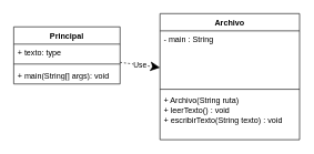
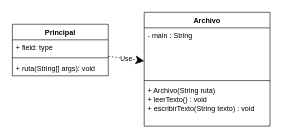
- <mxCell id="7" value="+ texto: type" style="text;strokeColor=none;fillColor=none;align=left;verticalAlign=top;spacingLeft=4;spacingRight=4;overflow=hidden;rotatable=0;points=[[0,0.5],[1,0.5]];portConstraint=eastwest;whiteSpace=wrap;html=1;" vertex="1" parent="6"><mxGeometry y="26" width="160" height="26" as="geometry" /></mxCell>
+ <mxCell id="7" value="+ field: type" style="text;strokeColor=none;fillColor=none;align=left;verticalAlign=top;spacingLeft=4;spacingRight=4;overflow=hidden;rotatable=0;points=[[0,0.5],[1,0.5]];portConstraint=eastwest;whiteSpace=wrap;html=1;" vertex="1" parent="6"><mxGeometry y="26" width="160" height="26" as="geometry" /></mxCell>
- <mxCell id="9" value="+ main(String[] args): void" style="text;strokeColor=none;fillColor=none;align=left;verticalAlign=top;spacingLeft=4;spacingRight=4;overflow=hidden;rotatable=0;points=[[0,0.5],[1,0.5]];portConstraint=eastwest;whiteSpace=wrap;html=1;" vertex="1" parent="6"><mxGeometry y="60" width="160" height="26" as="geometry" /></mxCell>
+ <mxCell id="9" value="+ ruta(String[] args): void" style="text;strokeColor=none;fillColor=none;align=left;verticalAlign=top;spacingLeft=4;spacingRight=4;overflow=hidden;rotatable=0;points=[[0,0.5],[1,0.5]];portConstraint=eastwest;whiteSpace=wrap;html=1;" vertex="1" parent="6"><mxGeometry y="60" width="160" height="26" as="geometry" /></mxCell>
